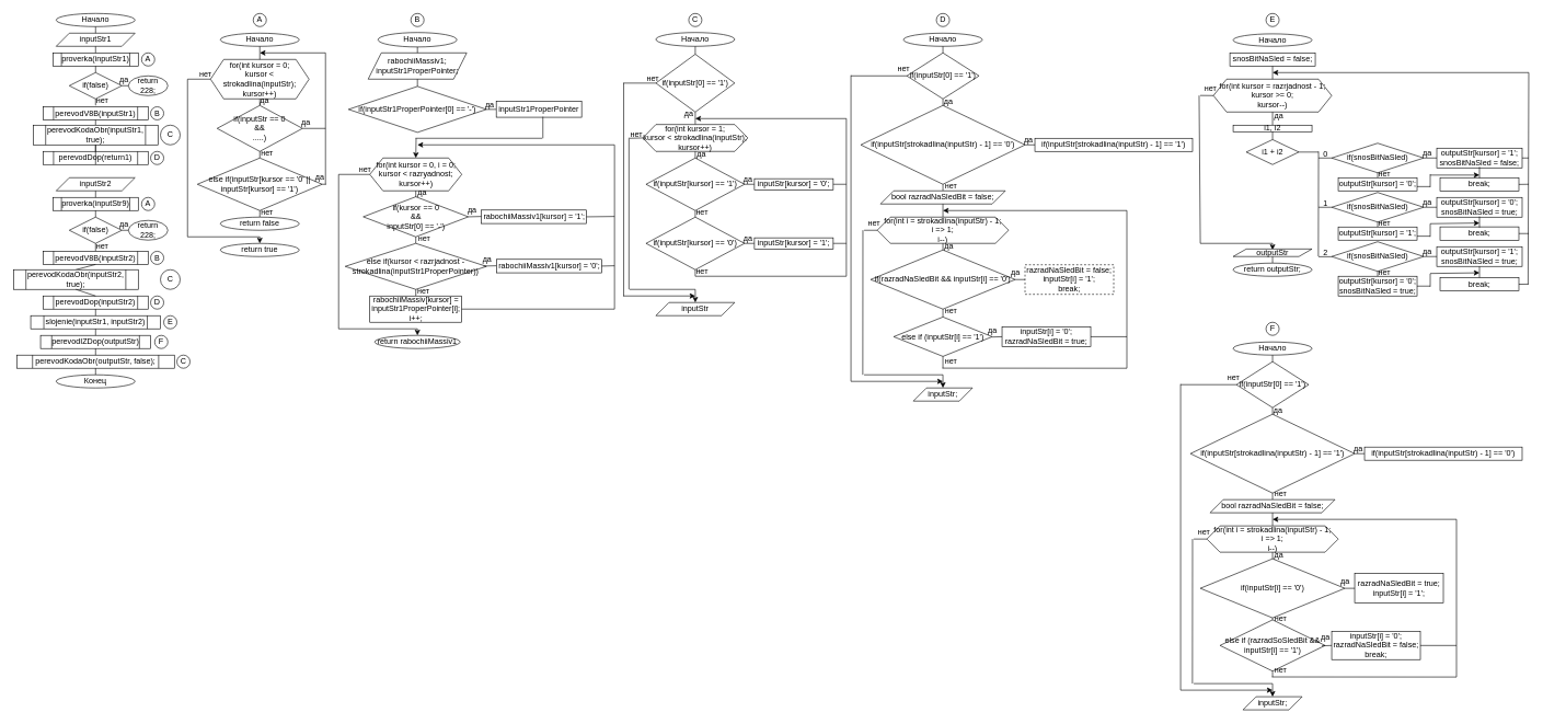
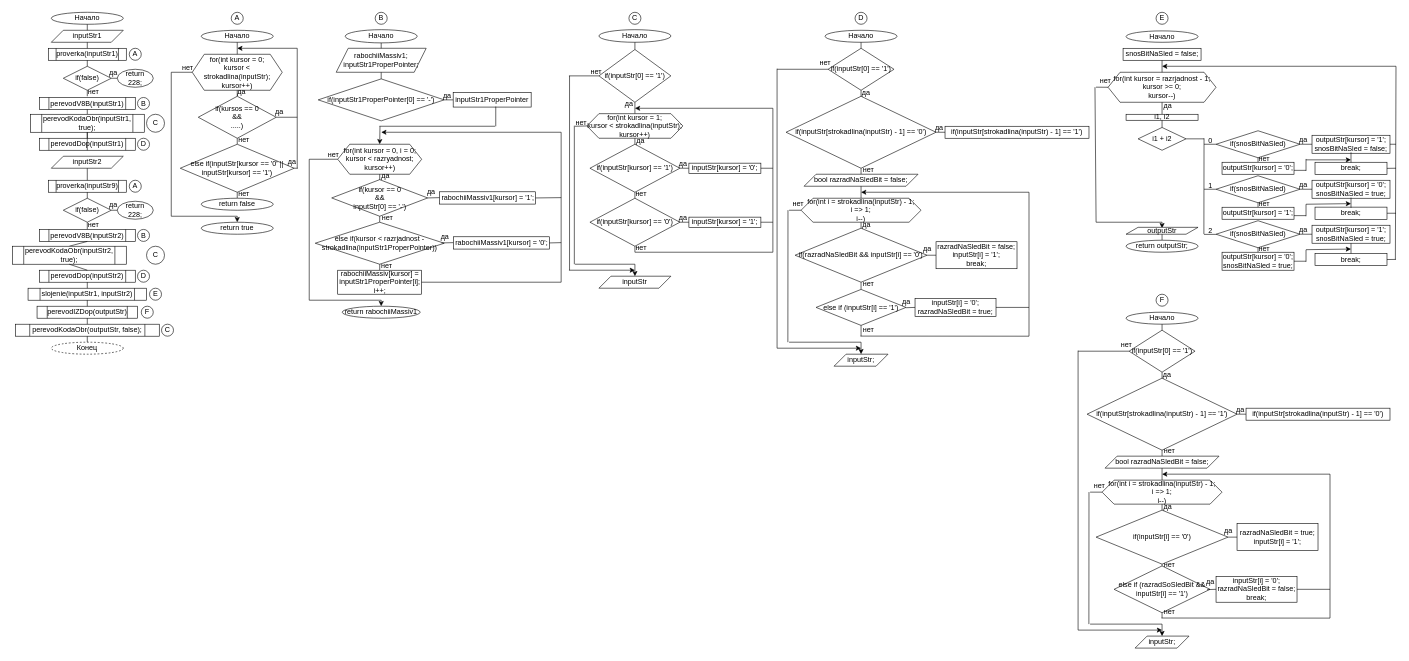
- <mxCell id="59" value="if(inputStr == 0&lt;br&gt;&amp;amp;&amp;amp;&lt;br&gt;.....)" style="rhombus;whiteSpace=wrap;html=1;" vertex="1" parent="1"><mxGeometry x="330" y="160" width="130" height="70" as="geometry" /></mxCell>
+ <mxCell id="59" value="if(kursos == 0&lt;br&gt;&amp;amp;&amp;amp;&lt;br&gt;.....)" style="rhombus;whiteSpace=wrap;html=1;" vertex="1" parent="1"><mxGeometry x="330" y="160" width="130" height="70" as="geometry" /></mxCell>
- <mxCell id="14" value="perevodDop(return1)" style="shape=process;whiteSpace=wrap;html=1;backgroundOutline=1;" vertex="1" parent="1"><mxGeometry x="65" y="230" width="160" height="20" as="geometry" /></mxCell>
+ <mxCell id="14" value="perevodDop(inputStr1)" style="shape=process;whiteSpace=wrap;html=1;backgroundOutline=1;" vertex="1" parent="1"><mxGeometry x="65" y="230" width="160" height="20" as="geometry" /></mxCell>
- <mxCell id="16" value="inputStr2" style="shape=parallelogram;perimeter=parallelogramPerimeter;whiteSpace=wrap;html=1;fixedSize=1;" vertex="1" parent="1"><mxGeometry x="85" y="270" width="120" height="20" as="geometry" /></mxCell>
+ <mxCell id="16" value="inputStr2" style="shape=parallelogram;perimeter=parallelogramPerimeter;whiteSpace=wrap;html=1;fixedSize=1;" vertex="1" parent="1"><mxGeometry x="85" y="260" width="120" height="20" as="geometry" /></mxCell>
- <mxCell id="173" value="razradNaSledBit = false;&lt;br&gt;inputStr[i] = '1';&lt;br&gt;break;" style="rounded=0;whiteSpace=wrap;html=1;dashed=1;" vertex="1" parent="1"><mxGeometry x="1560" y="402.5" width="135" height="45" as="geometry" /></mxCell>
+ <mxCell id="173" value="razradNaSledBit = false;&lt;br&gt;inputStr[i] = '1';&lt;br&gt;break;" style="rounded=0;whiteSpace=wrap;html=1;" vertex="1" parent="1"><mxGeometry x="1560" y="402.5" width="135" height="45" as="geometry" /></mxCell>
- <mxCell id="32" value="Конец" style="ellipse;whiteSpace=wrap;html=1;" vertex="1" parent="1"><mxGeometry x="85" y="570" width="120" height="20" as="geometry" /></mxCell>
+ <mxCell id="32" value="Конец" style="ellipse;whiteSpace=wrap;html=1;dashed=1;" vertex="1" parent="1"><mxGeometry x="85" y="570" width="120" height="20" as="geometry" /></mxCell>
